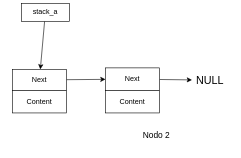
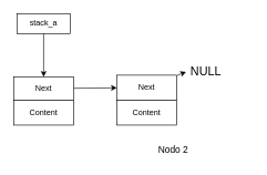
- <mxCell id="3" value="stack_a" style="rounded=0;whiteSpace=wrap;html=1;" vertex="1" parent="1"><mxGeometry x="35" y="5" width="80" height="30" as="geometry" /></mxCell>
+ <mxCell id="3" value="stack_a" style="rounded=0;whiteSpace=wrap;html=1;" vertex="1" parent="1"><mxGeometry x="25" y="20" width="80" height="30" as="geometry" /></mxCell>
- <mxCell id="10" value="&lt;font style=&quot;font-size: 18px;&quot;&gt;NULL&lt;/font&gt;" style="text;html=1;strokeColor=none;fillColor=none;align=center;verticalAlign=middle;whiteSpace=wrap;rounded=0;" vertex="1" parent="1"><mxGeometry x="319" y="117.19" width="60" height="30.62" as="geometry" /></mxCell>
+ <mxCell id="10" value="&lt;font style=&quot;font-size: 18px;&quot;&gt;NULL&lt;/font&gt;" style="text;html=1;strokeColor=none;fillColor=none;align=center;verticalAlign=middle;whiteSpace=wrap;rounded=0;" vertex="1" parent="1"><mxGeometry x="279" y="92.19" width="60" height="30.62" as="geometry" /></mxCell>
